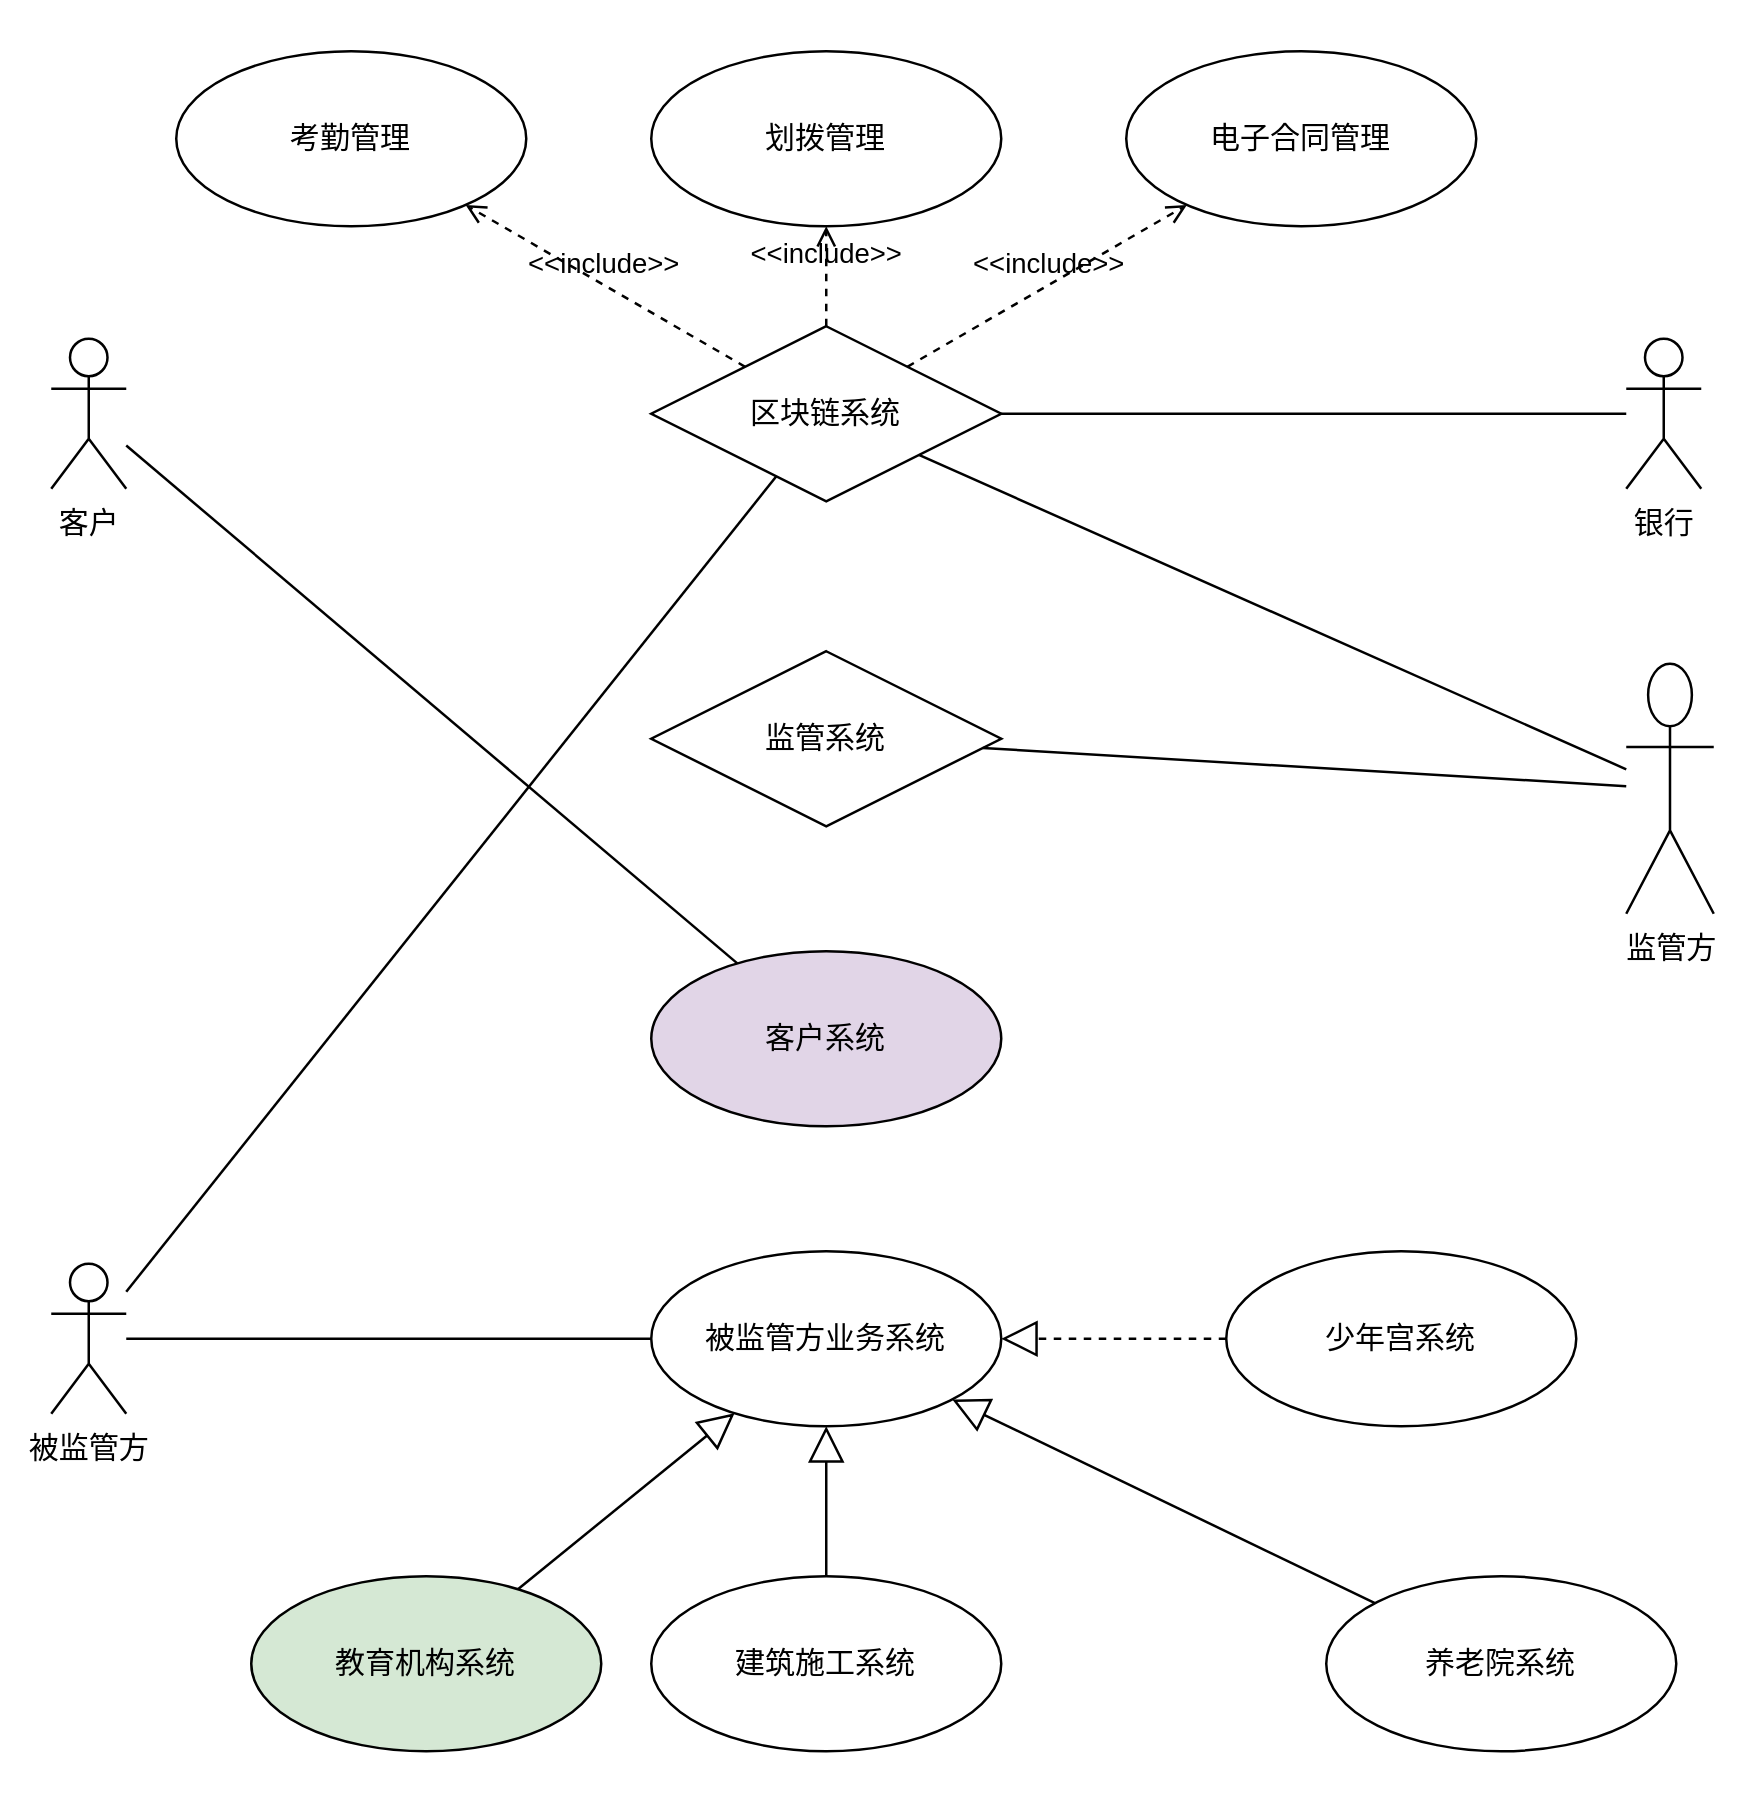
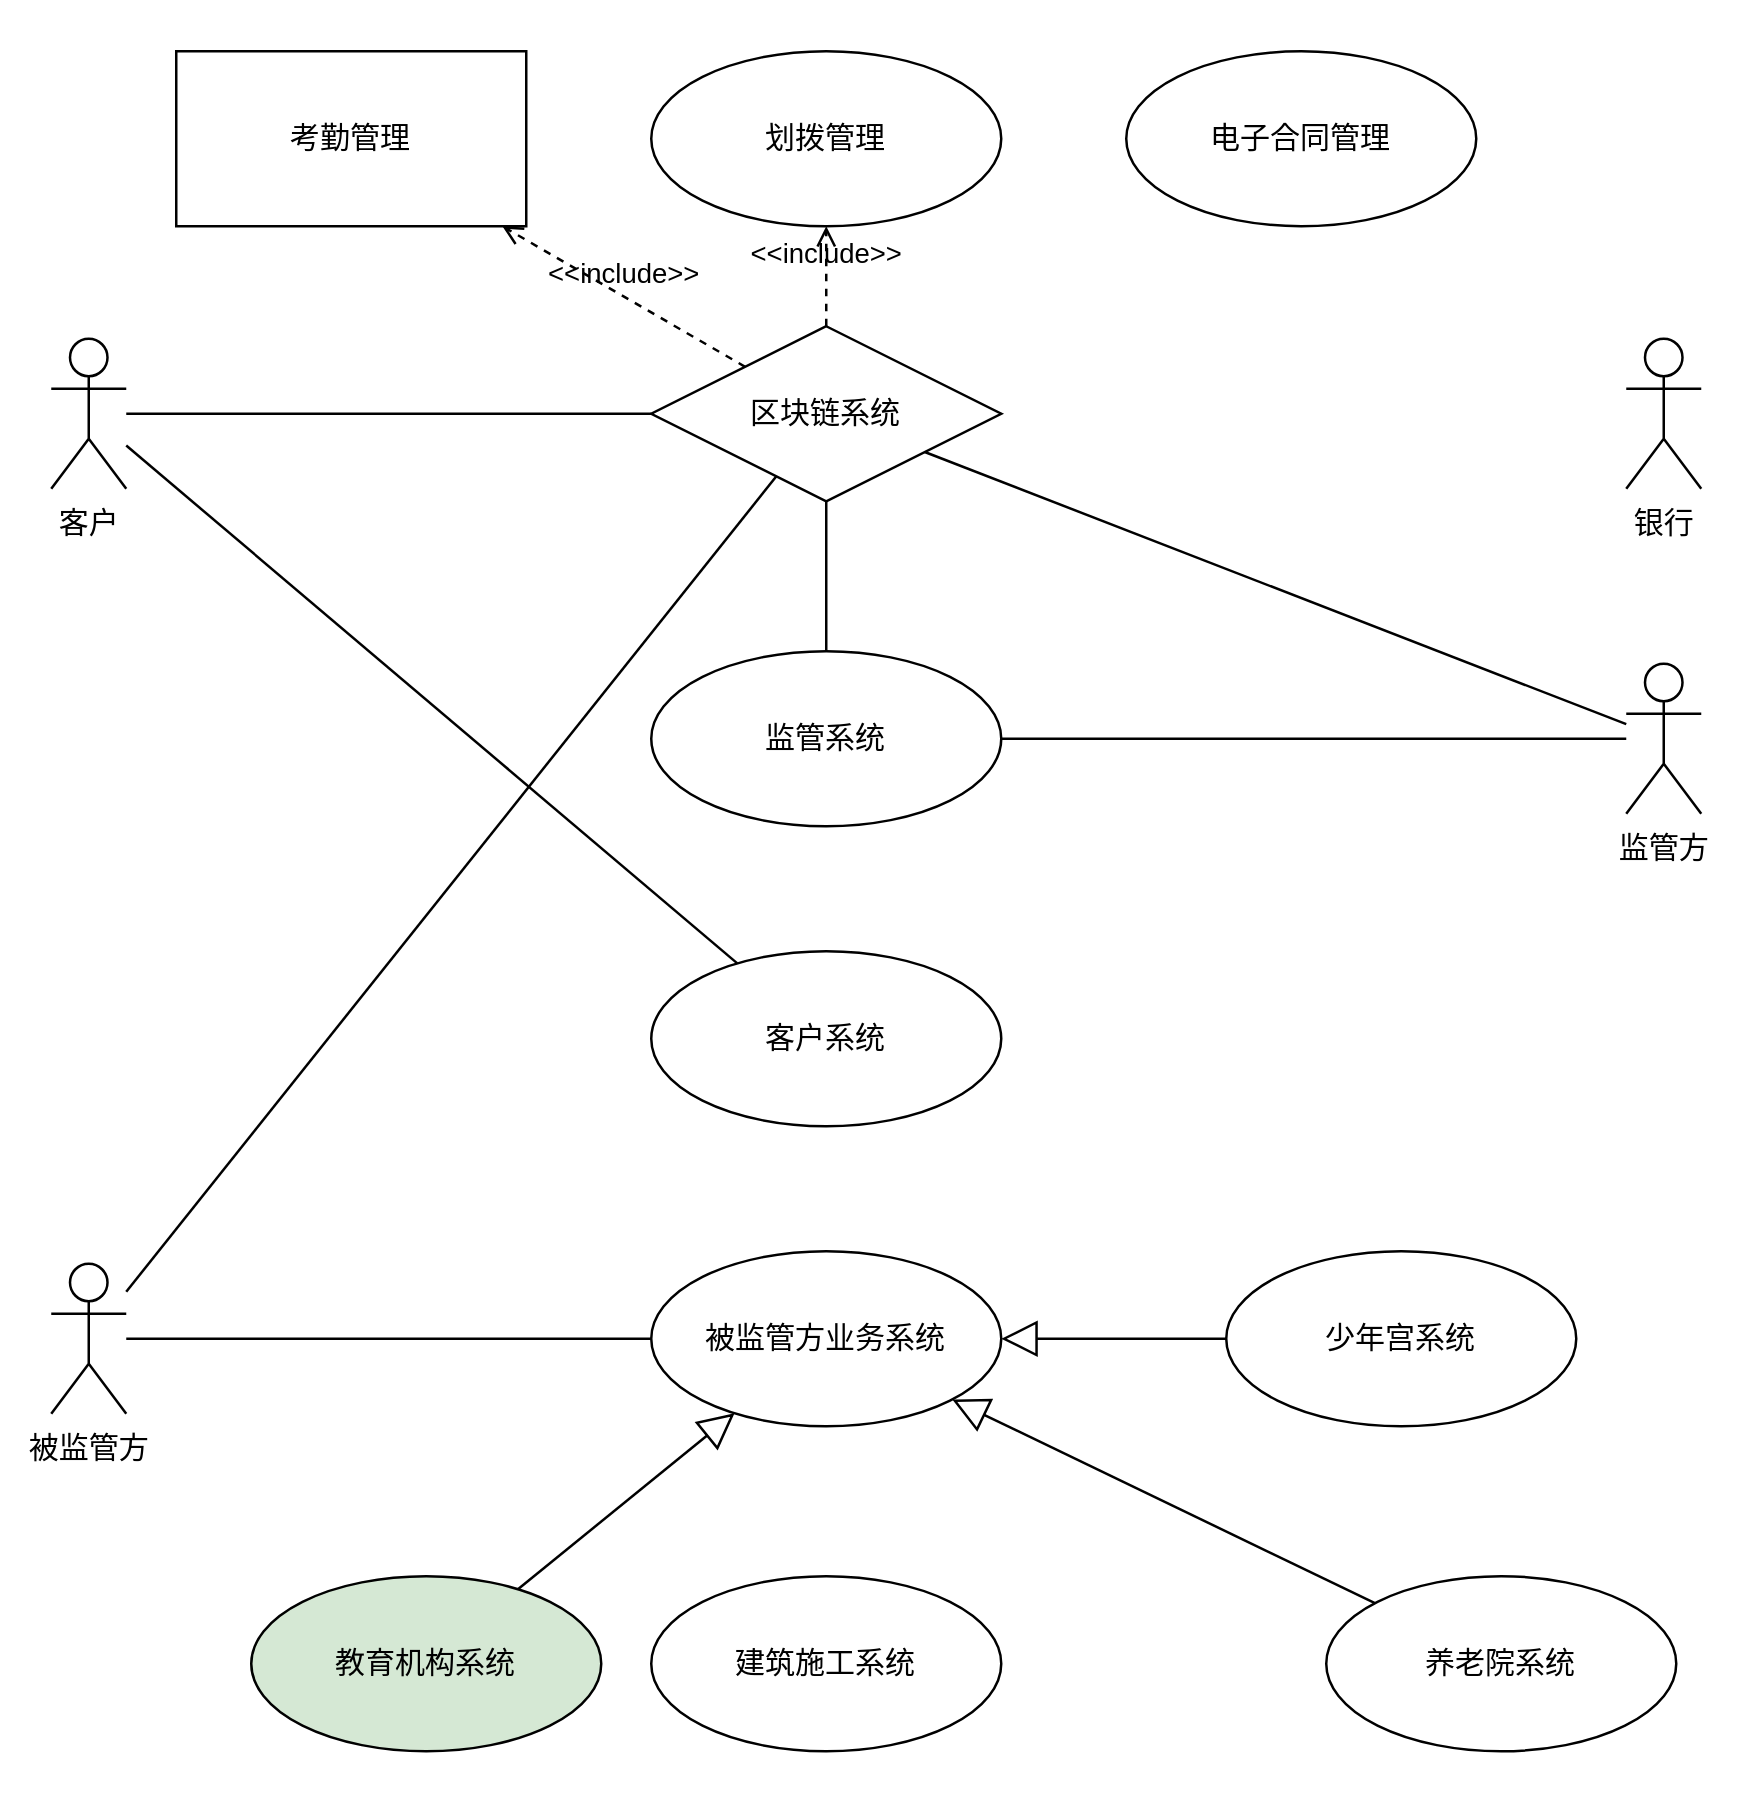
- <mxCell id="8" value="考勤管理" style="ellipse;whiteSpace=wrap;html=1;" parent="1" vertex="1"><mxGeometry x="70" y="20" width="140" height="70" as="geometry" /></mxCell>
+ <mxCell id="8" value="考勤管理" style="whiteSpace=wrap;html=1;rounded=0;" parent="1" vertex="1"><mxGeometry x="70" y="20" width="140" height="70" as="geometry" /></mxCell>
- <mxCell id="9" value="&amp;lt;&amp;lt;include&amp;gt;&amp;gt;" style="html=1;verticalAlign=bottom;labelBackgroundColor=none;endArrow=open;endFill=0;dashed=1;rounded=0;" parent="1" source="2" target="6" edge="1"><mxGeometry width="160" relative="1" as="geometry"><mxPoint x="430" y="190" as="sourcePoint" /><mxPoint x="590" y="190" as="targetPoint" /></mxGeometry></mxCell>
+ <mxCell id="24" value="" style="html=1;endArrow=none;elbow=vertical;rounded=0;" parent="1" source="18" target="2" edge="1"><mxGeometry width="160" relative="1" as="geometry"><mxPoint x="60" y="369.576" as="sourcePoint" /><mxPoint x="299.117" y="203.41" as="targetPoint" /></mxGeometry></mxCell>
- <mxCell id="26" value="" style="html=1;endArrow=none;elbow=vertical;rounded=0;" parent="1" source="2" target="21" edge="1"><mxGeometry width="160" relative="1" as="geometry"><mxPoint x="410" y="175" as="sourcePoint" /><mxPoint x="620" y="175" as="targetPoint" /></mxGeometry></mxCell>
+ <mxCell id="26" value="" style="html=1;endArrow=none;elbow=vertical;rounded=0;" parent="1" source="2" target="3" edge="1"><mxGeometry width="160" relative="1" as="geometry"><mxPoint x="410" y="175" as="sourcePoint" /><mxPoint x="620" y="175" as="targetPoint" /></mxGeometry></mxCell>
- <mxCell id="3" value="监管系统" style="rhombus;whiteSpace=wrap;html=1;" parent="1" vertex="1"><mxGeometry x="260" y="260" width="140" height="70" as="geometry" /></mxCell>
+ <mxCell id="3" value="监管系统" style="ellipse;whiteSpace=wrap;html=1;" parent="1" vertex="1"><mxGeometry x="260" y="260" width="140" height="70" as="geometry" /></mxCell>
- <mxCell id="20" value="监管方" style="shape=umlActor;verticalLabelPosition=bottom;verticalAlign=top;html=1;" parent="1" vertex="1"><mxGeometry x="650" y="265" width="35" height="100" as="geometry" /></mxCell>
+ <mxCell id="20" value="监管方" style="shape=umlActor;verticalLabelPosition=bottom;verticalAlign=top;html=1;" parent="1" vertex="1"><mxGeometry x="650" y="265" width="30" height="60" as="geometry" /></mxCell>
- <mxCell id="4" value="客户系统" style="ellipse;whiteSpace=wrap;html=1;fillColor=#e1d5e7;" parent="1" vertex="1"><mxGeometry x="260" y="380" width="140" height="70" as="geometry" /></mxCell>
+ <mxCell id="4" value="客户系统" style="ellipse;whiteSpace=wrap;html=1;" parent="1" vertex="1"><mxGeometry x="260" y="380" width="140" height="70" as="geometry" /></mxCell>
- <mxCell id="30" value="" style="edgeStyle=none;html=1;endSize=12;endArrow=block;endFill=0;rounded=0;dashed=1;" parent="1" source="29" target="5" edge="1"><mxGeometry width="160" relative="1" as="geometry"><mxPoint x="465.18" y="654.637" as="sourcePoint" /><mxPoint x="374.73" y="575.389" as="targetPoint" /></mxGeometry></mxCell>
+ <mxCell id="30" value="" style="edgeStyle=none;html=1;endSize=12;endArrow=block;endFill=0;rounded=0;" parent="1" source="29" target="5" edge="1"><mxGeometry width="160" relative="1" as="geometry"><mxPoint x="465.18" y="654.637" as="sourcePoint" /><mxPoint x="374.73" y="575.389" as="targetPoint" /></mxGeometry></mxCell>
- <mxCell id="15" value="" style="edgeStyle=none;html=1;endSize=12;endArrow=block;endFill=0;rounded=0;" parent="1" source="14" target="5" edge="1"><mxGeometry width="160" relative="1" as="geometry"><mxPoint x="239.409" y="653.239" as="sourcePoint" /><mxPoint x="310.522" y="576.745" as="targetPoint" /></mxGeometry></mxCell>
